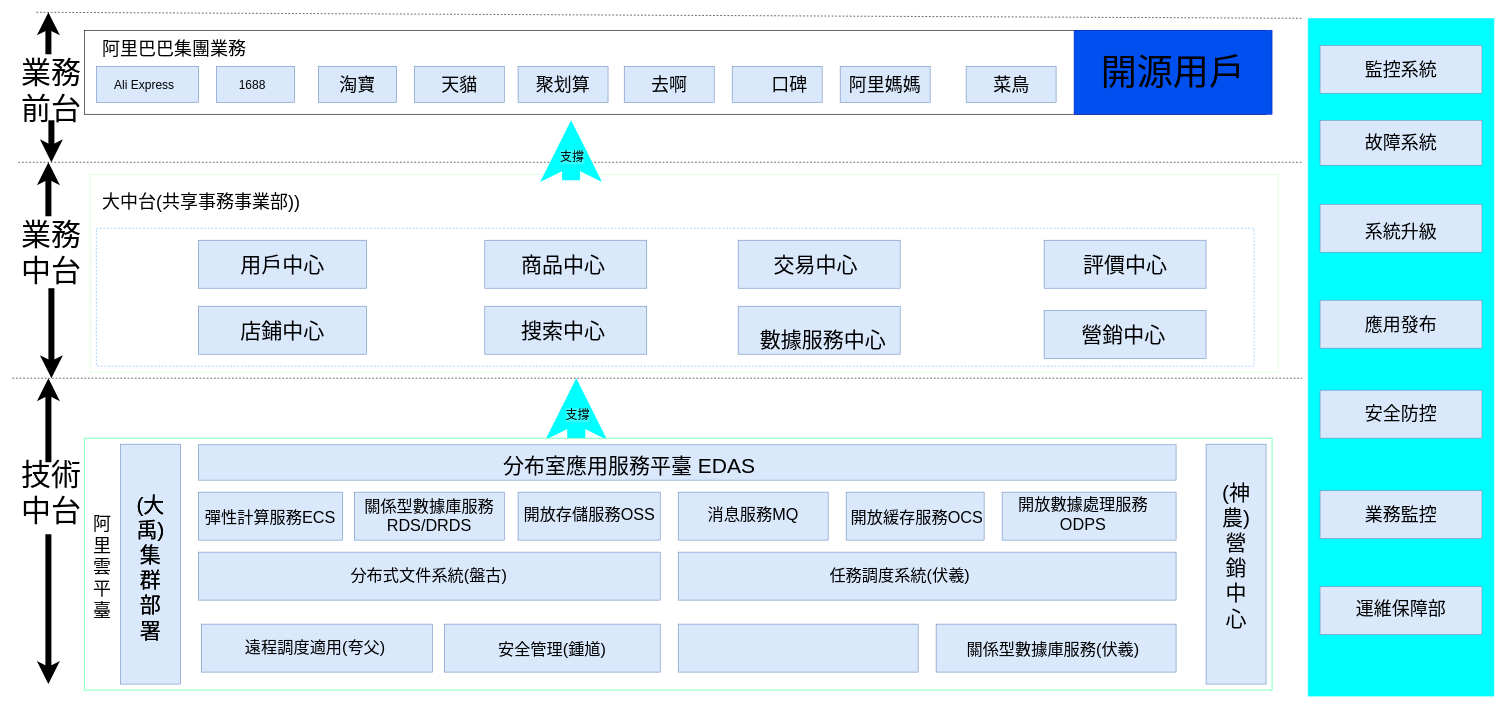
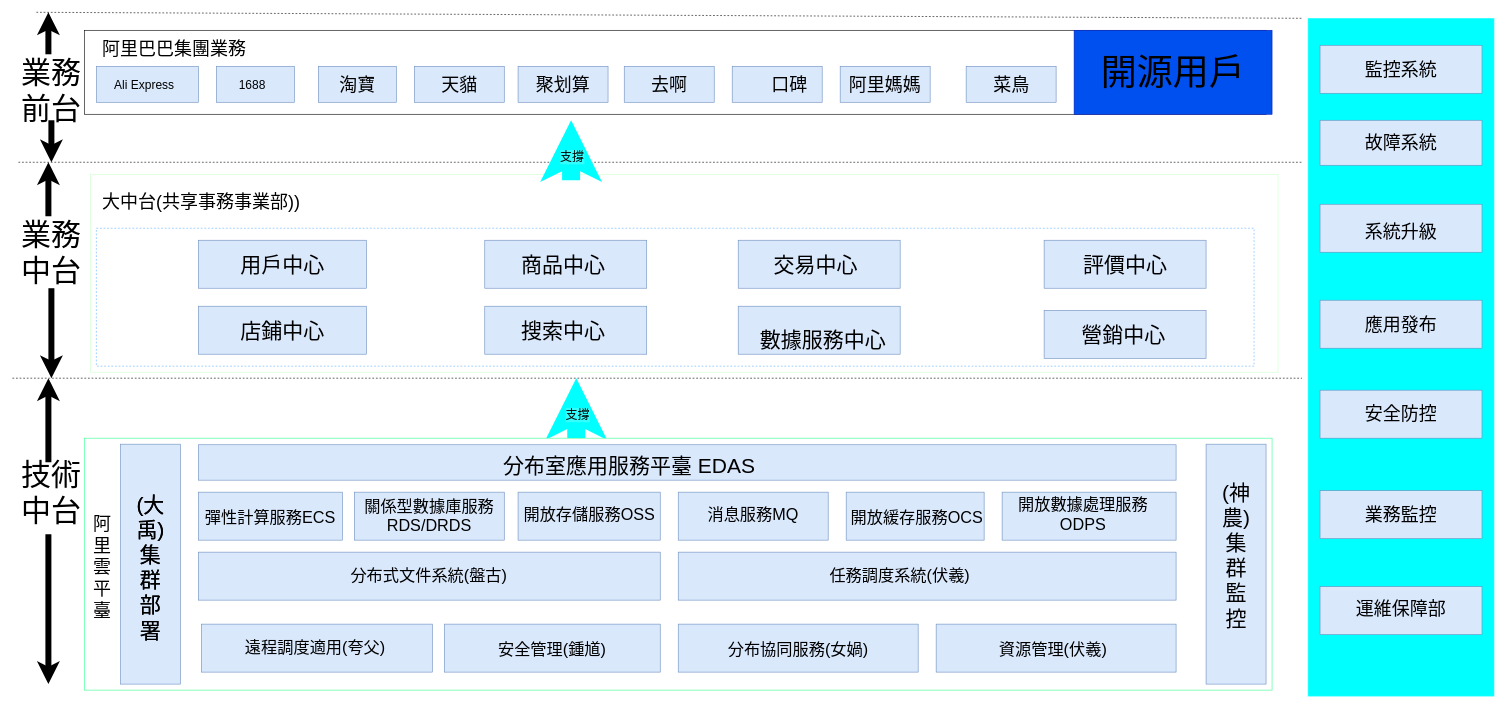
- <mxCell id="65" value="&lt;font style=&quot;font-size: 35px;&quot;&gt;(神農)營銷中心&lt;/font&gt;" style="text;html=1;align=center;verticalAlign=middle;whiteSpace=wrap;rounded=0;" vertex="1" parent="1"><mxGeometry x="2028.75" y="750" width="62.5" height="350" as="geometry" /></mxCell>
+ <mxCell id="65" value="&lt;font style=&quot;font-size: 35px;&quot;&gt;(神農)集群監控&lt;/font&gt;" style="text;html=1;align=center;verticalAlign=middle;whiteSpace=wrap;rounded=0;" vertex="1" parent="1"><mxGeometry x="2028.75" y="750" width="62.5" height="350" as="geometry" /></mxCell>
+ <mxCell id="90" value="&lt;span style=&quot;font-size: 27px;&quot;&gt;分布協同服務(女媧)&lt;/span&gt;" style="text;html=1;align=center;verticalAlign=middle;whiteSpace=wrap;rounded=0;" vertex="1" parent="1"><mxGeometry x="1165" y="1065" width="330" height="35" as="geometry" /></mxCell>
- <mxCell id="91" value="&lt;span style=&quot;font-size: 27px;&quot;&gt;關係型數據庫服務(伏羲)&lt;/span&gt;" style="text;html=1;align=center;verticalAlign=middle;whiteSpace=wrap;rounded=0;" vertex="1" parent="1"><mxGeometry x="1590" y="1065" width="330" height="35" as="geometry" /></mxCell>
+ <mxCell id="91" value="&lt;span style=&quot;font-size: 27px;&quot;&gt;資源管理(伏羲)&lt;/span&gt;" style="text;html=1;align=center;verticalAlign=middle;whiteSpace=wrap;rounded=0;" vertex="1" parent="1"><mxGeometry x="1590" y="1065" width="330" height="35" as="geometry" /></mxCell>
